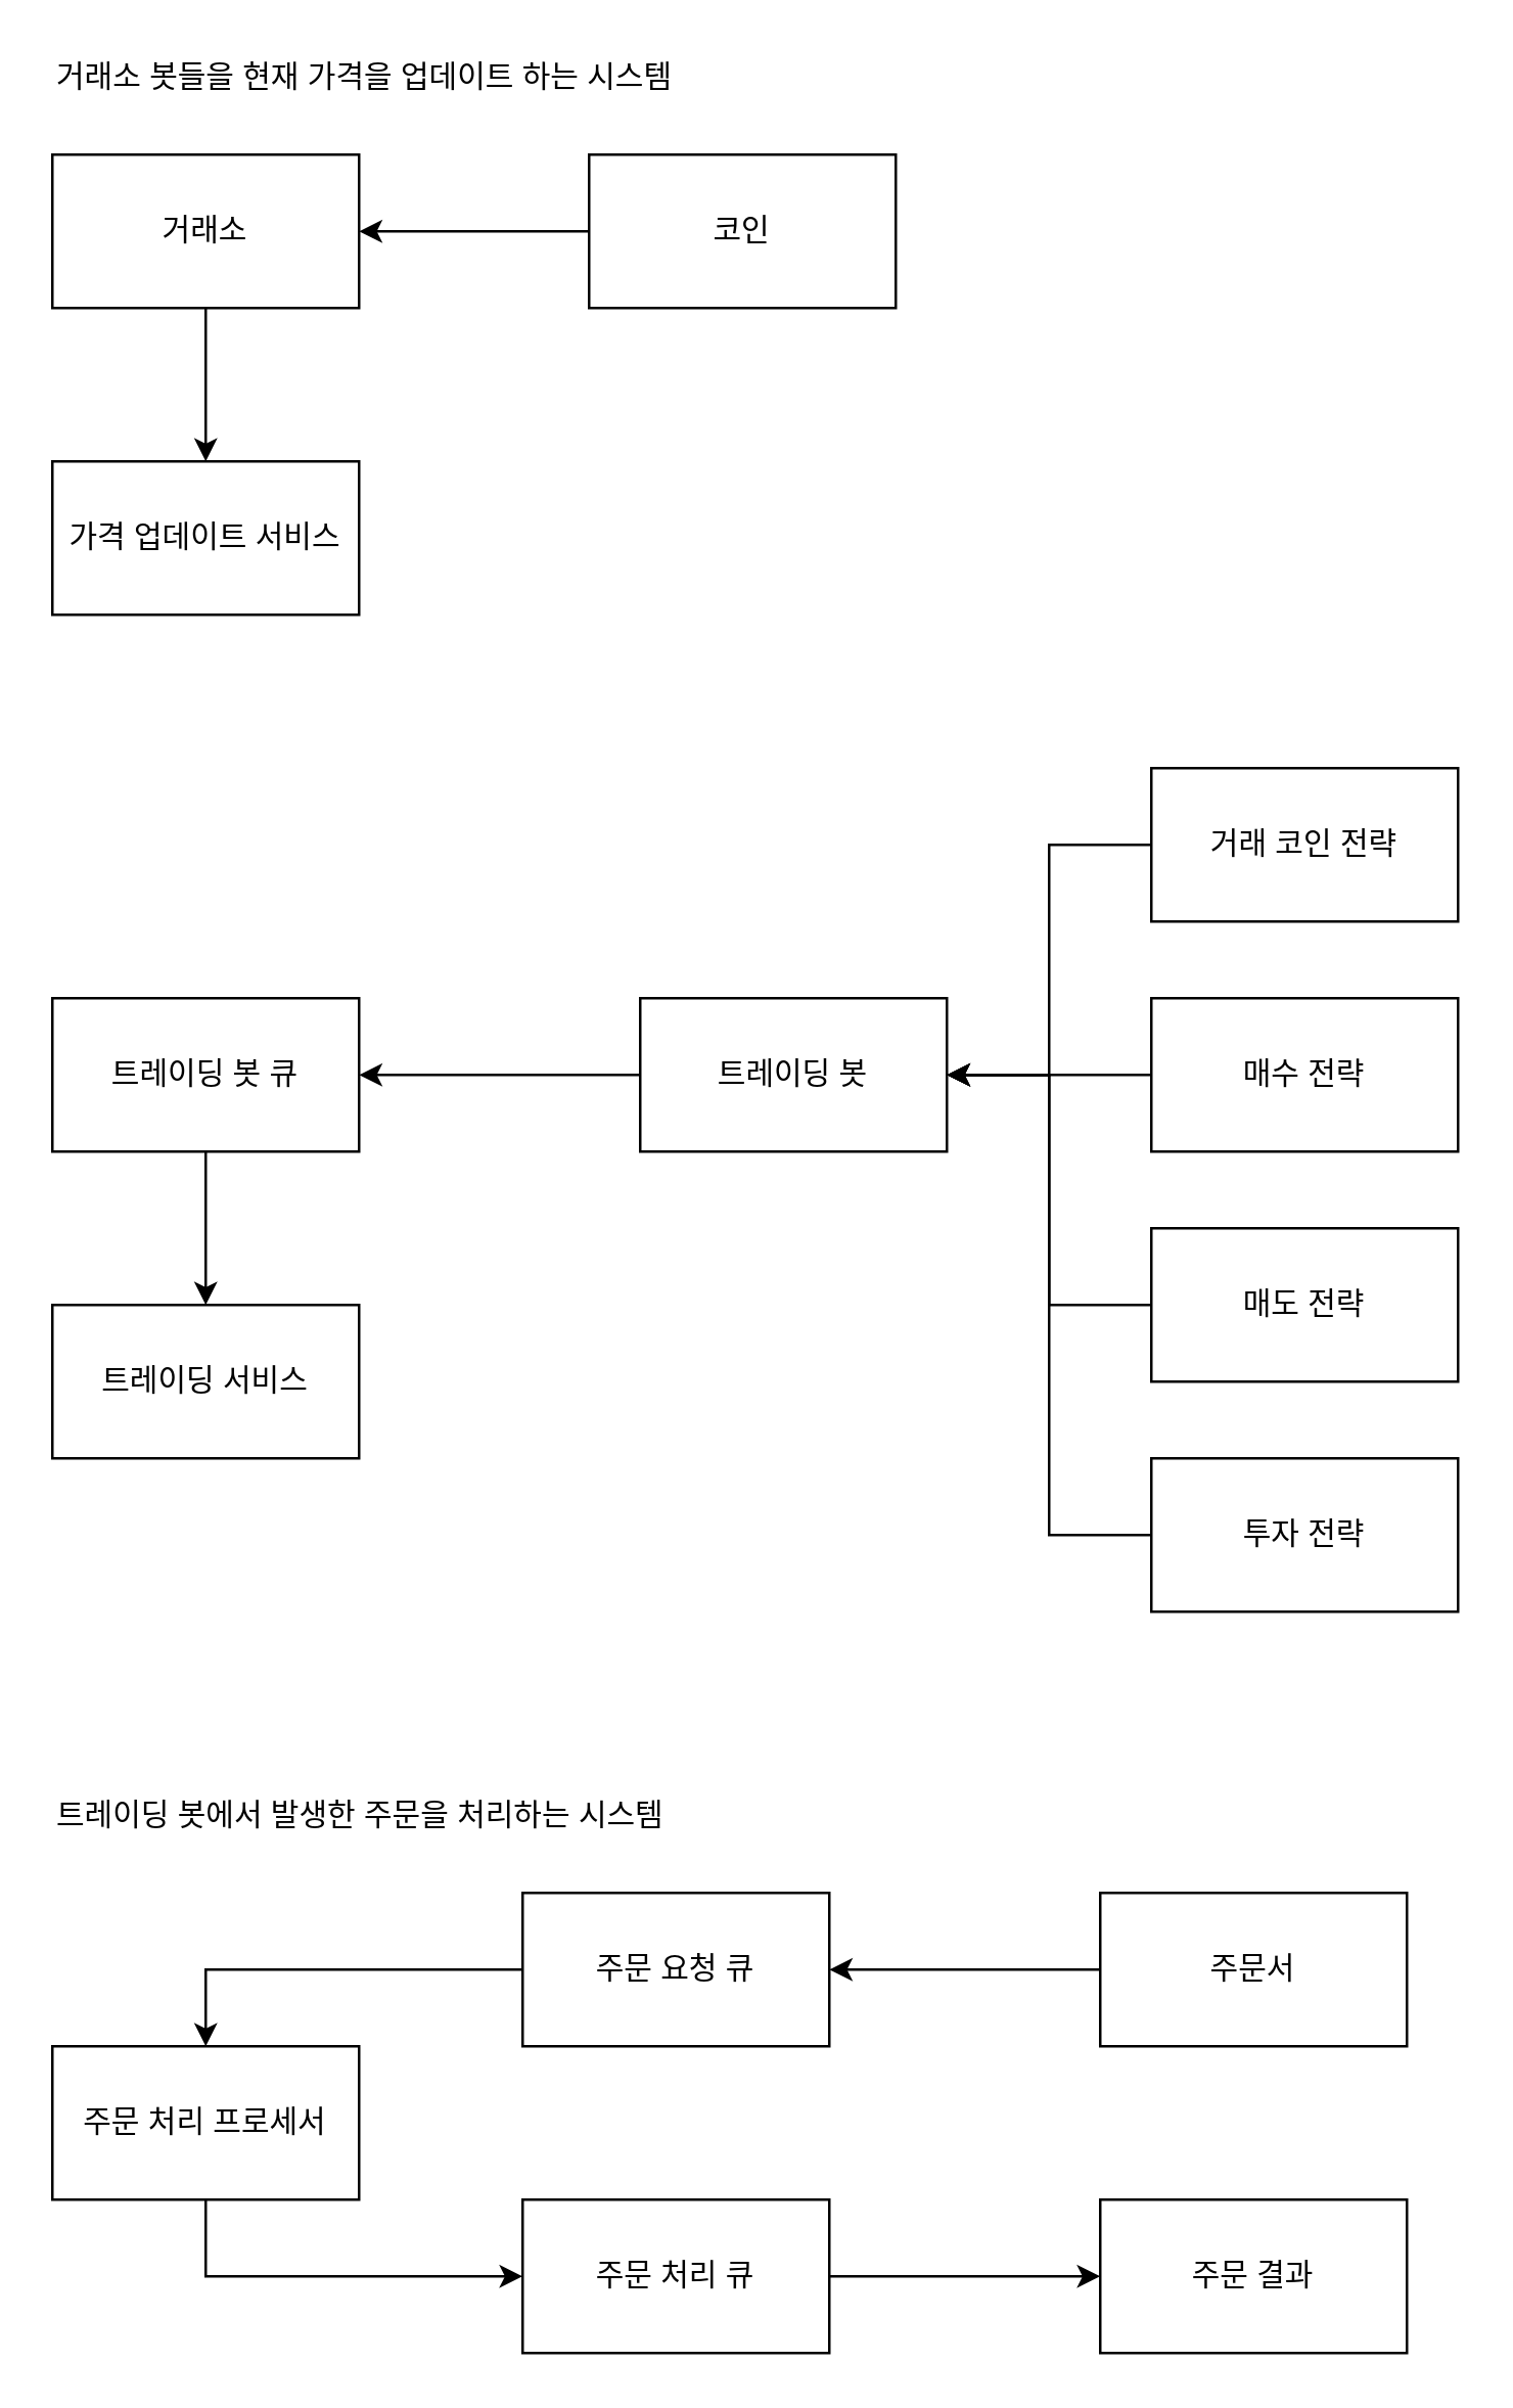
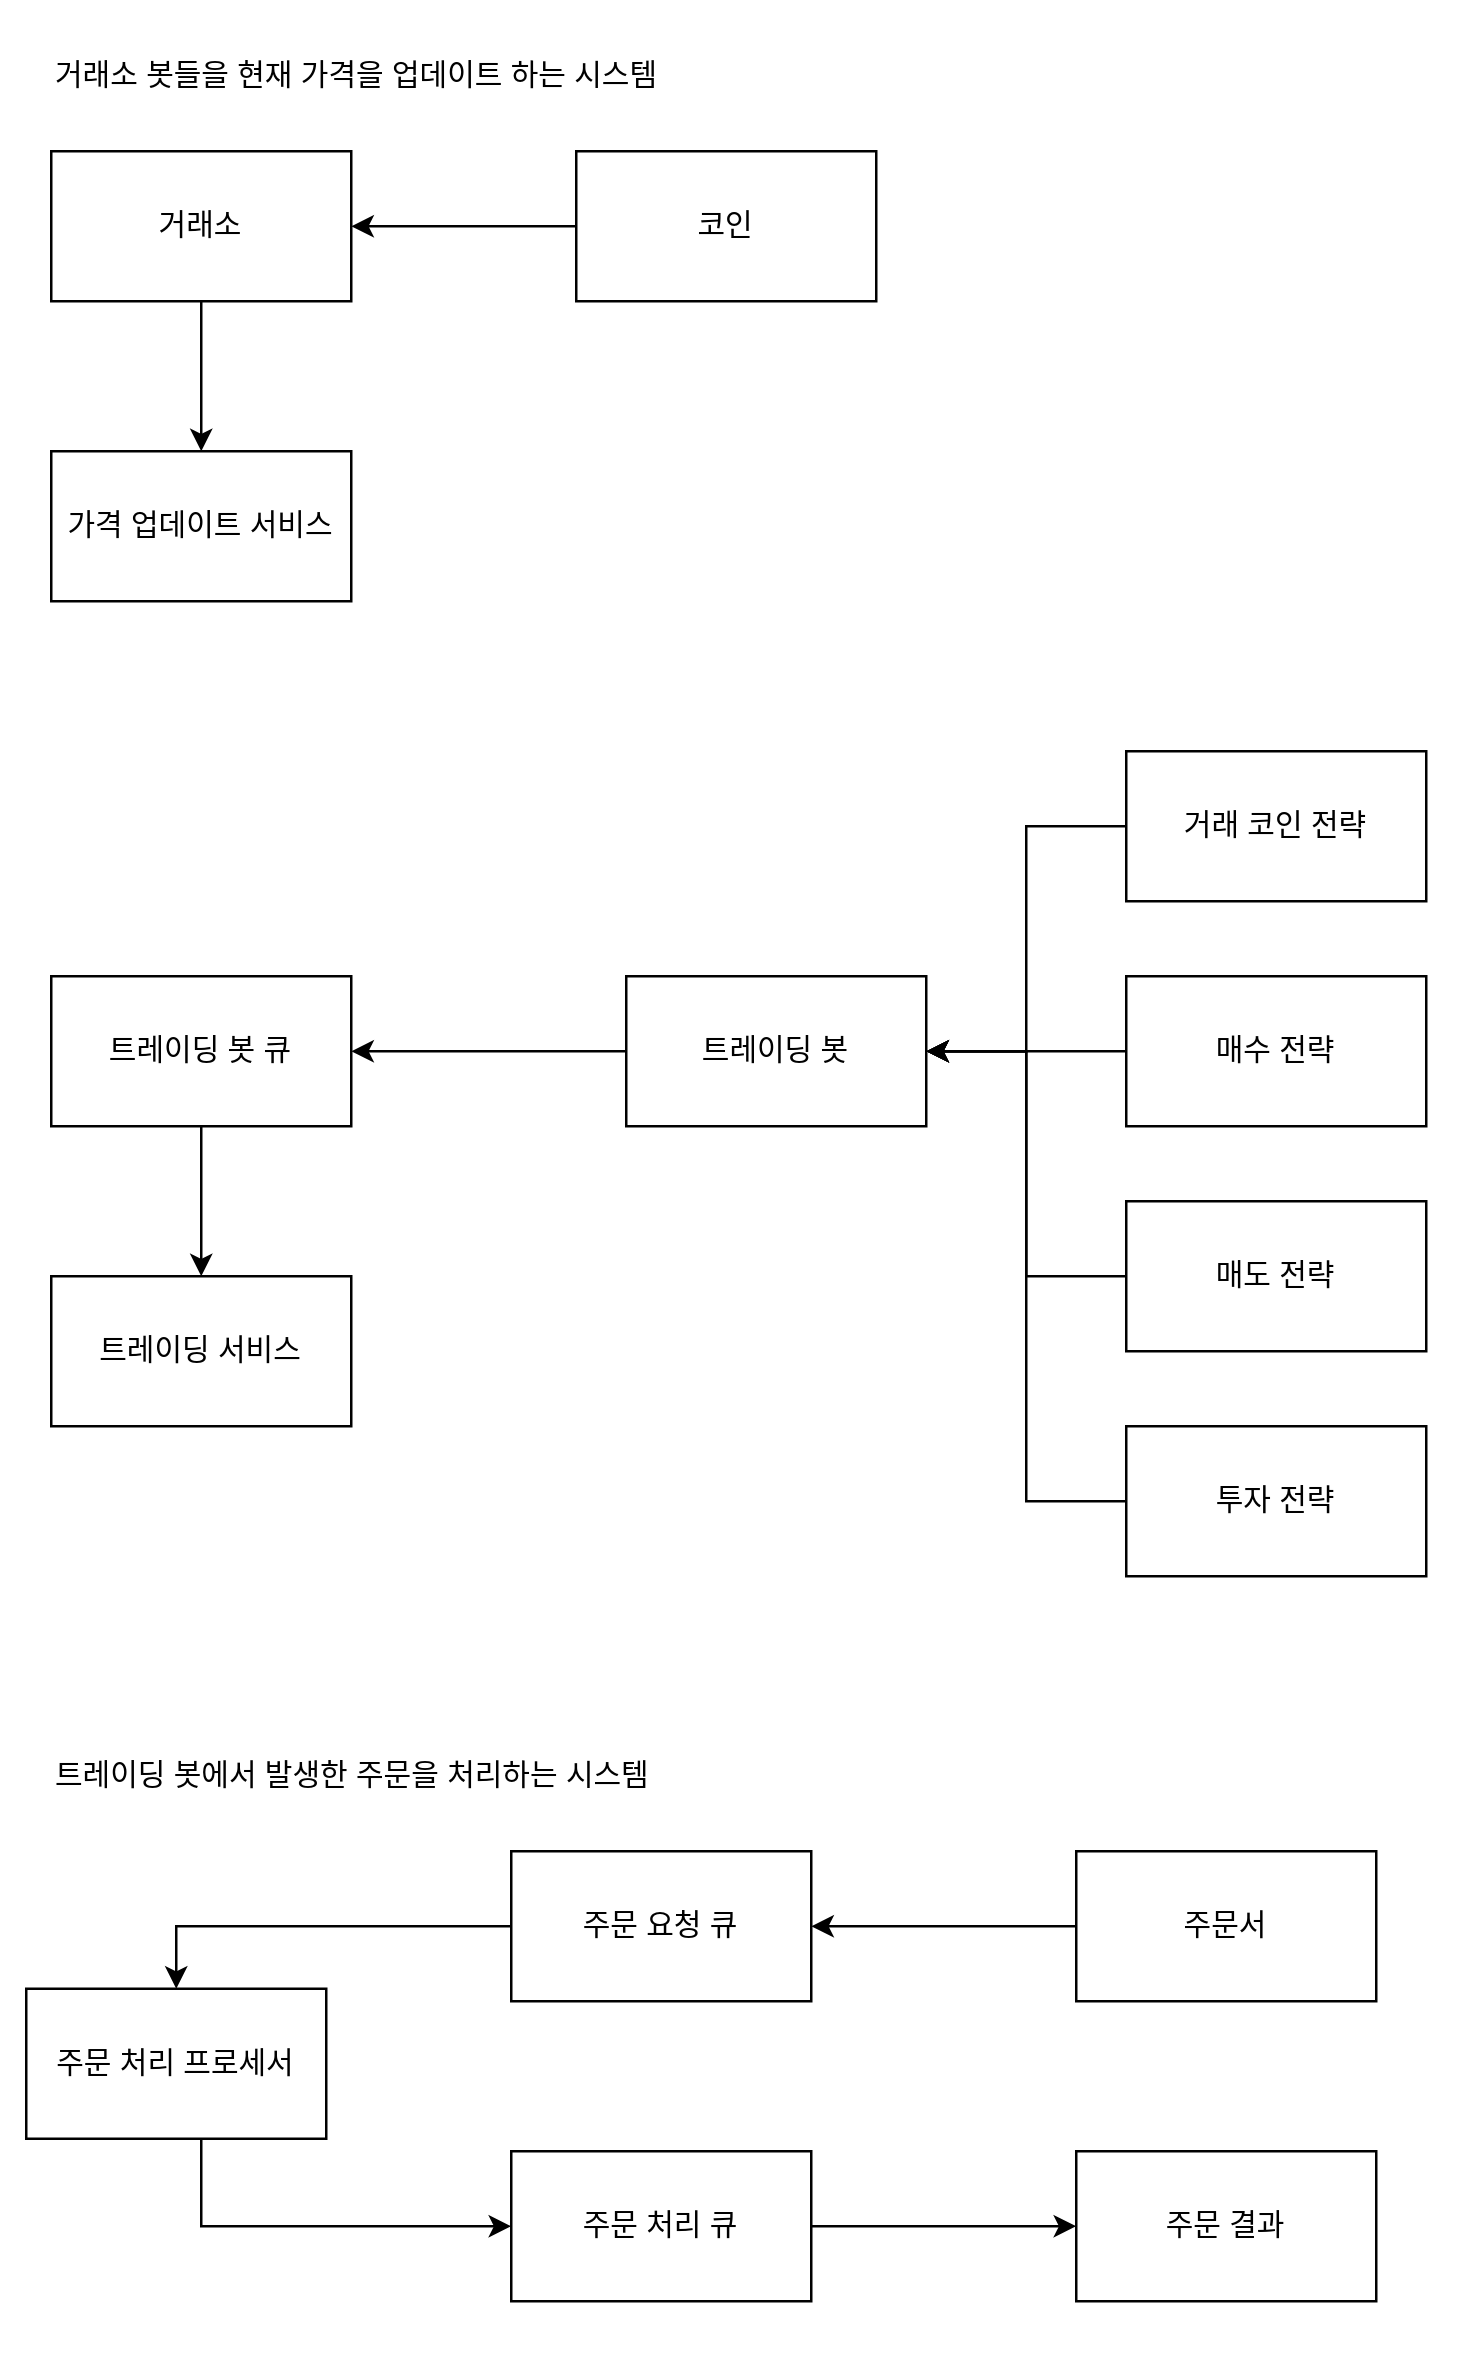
- <mxCell id="19" value="주문 처리 프로세서" style="rounded=0;whiteSpace=wrap;html=1;" vertex="1" parent="1"><mxGeometry x="20" y="800" width="120" height="60" as="geometry" /></mxCell>
+ <mxCell id="19" value="주문 처리 프로세서" style="rounded=0;whiteSpace=wrap;html=1;" vertex="1" parent="1"><mxGeometry x="10" y="795" width="120" height="60" as="geometry" /></mxCell>
